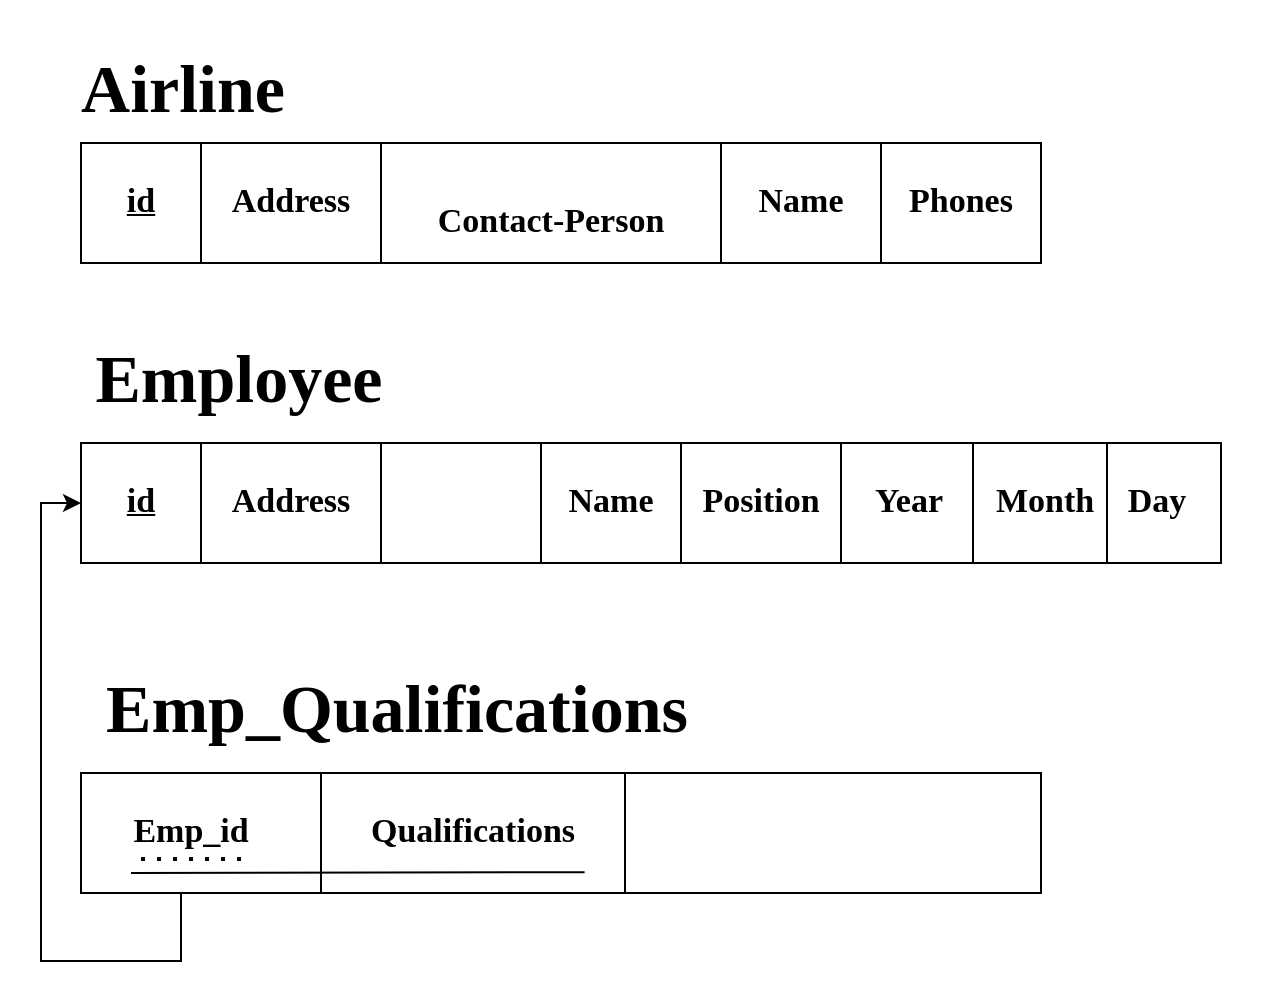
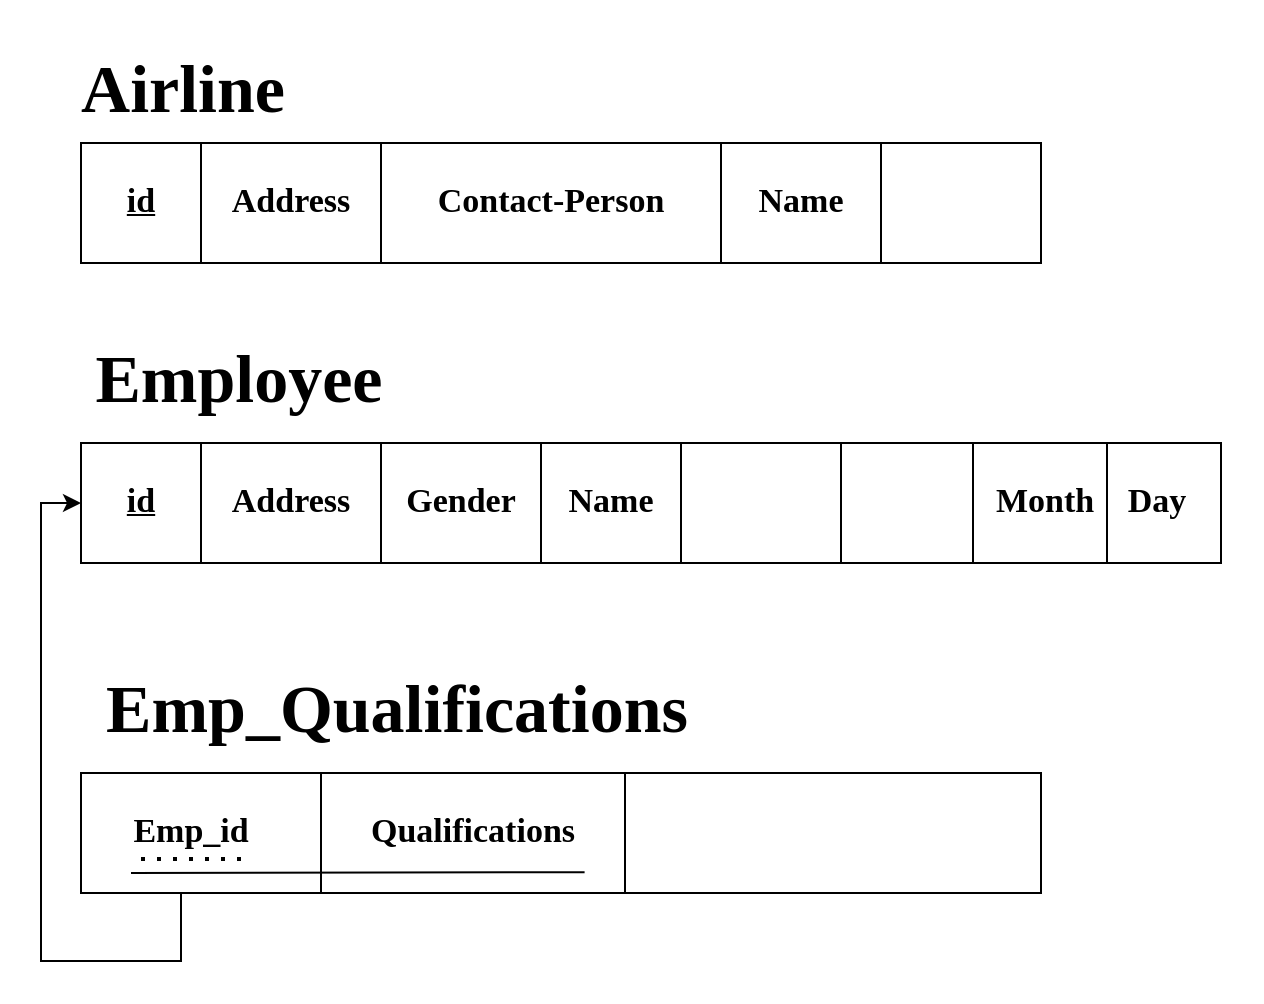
- <mxCell id="12" value="&lt;font style=&quot;font-size: 17px;&quot; face=&quot;Architects Daughter&quot;&gt;&lt;b&gt;Phones&lt;/b&gt;&lt;/font&gt;" style="text;html=1;align=center;verticalAlign=middle;resizable=0;points=[];autosize=1;strokeColor=none;fillColor=none;" vertex="1" parent="1"><mxGeometry x="440" y="86" width="80" height="30" as="geometry" /></mxCell>
- <mxCell id="10" value="&lt;font style=&quot;font-size: 17px;&quot; face=&quot;Architects Daughter&quot;&gt;&lt;b&gt;Contact-Person&lt;/b&gt;&lt;/font&gt;" style="text;html=1;align=center;verticalAlign=middle;resizable=0;points=[];autosize=1;strokeColor=none;fillColor=none;" vertex="1" parent="1"><mxGeometry x="200" y="96" width="150" height="30" as="geometry" /></mxCell>
+ <mxCell id="10" value="&lt;font style=&quot;font-size: 17px;&quot; face=&quot;Architects Daughter&quot;&gt;&lt;b&gt;Contact-Person&lt;/b&gt;&lt;/font&gt;" style="text;html=1;align=center;verticalAlign=middle;resizable=0;points=[];autosize=1;strokeColor=none;fillColor=none;" vertex="1" parent="1"><mxGeometry x="200" y="86" width="150" height="30" as="geometry" /></mxCell>
+ <mxCell id="21" value="&lt;font style=&quot;font-size: 17px;&quot; face=&quot;Architects Daughter&quot;&gt;&lt;b&gt;Gender&lt;/b&gt;&lt;/font&gt;" style="text;html=1;align=center;verticalAlign=middle;resizable=0;points=[];autosize=1;strokeColor=none;fillColor=none;" vertex="1" parent="1"><mxGeometry x="190" y="236" width="80" height="30" as="geometry" /></mxCell>
- <mxCell id="23" value="&lt;font style=&quot;font-size: 17px;&quot; face=&quot;Architects Daughter&quot;&gt;&lt;b&gt;Position&lt;/b&gt;&lt;/font&gt;" style="text;html=1;align=center;verticalAlign=middle;resizable=0;points=[];autosize=1;strokeColor=none;fillColor=none;" vertex="1" parent="1"><mxGeometry x="340" y="236" width="80" height="30" as="geometry" /></mxCell>
- <mxCell id="34" value="&lt;font style=&quot;font-size: 17px;&quot; face=&quot;Architects Daughter&quot;&gt;&lt;b&gt;Year&lt;/b&gt;&lt;/font&gt;" style="text;html=1;align=center;verticalAlign=middle;resizable=0;points=[];autosize=1;strokeColor=none;fillColor=none;" vertex="1" parent="1"><mxGeometry x="424" y="236" width="60" height="30" as="geometry" /></mxCell>
